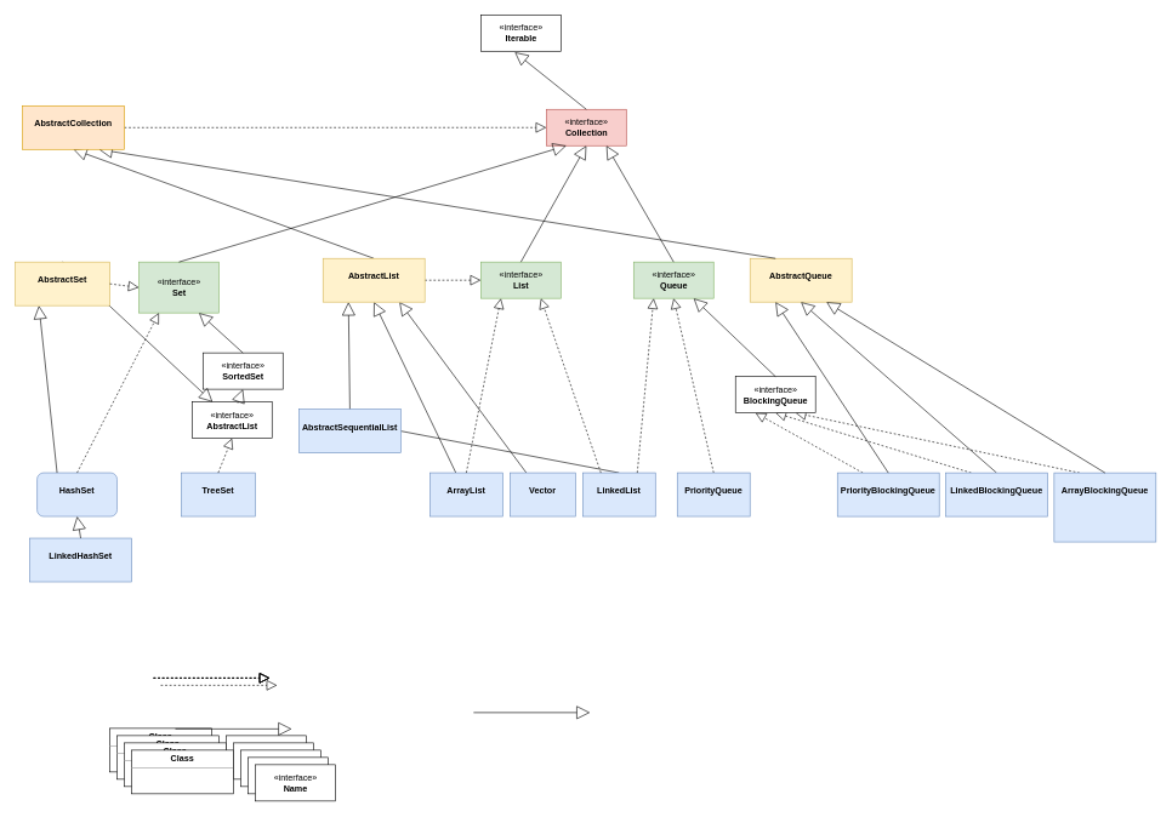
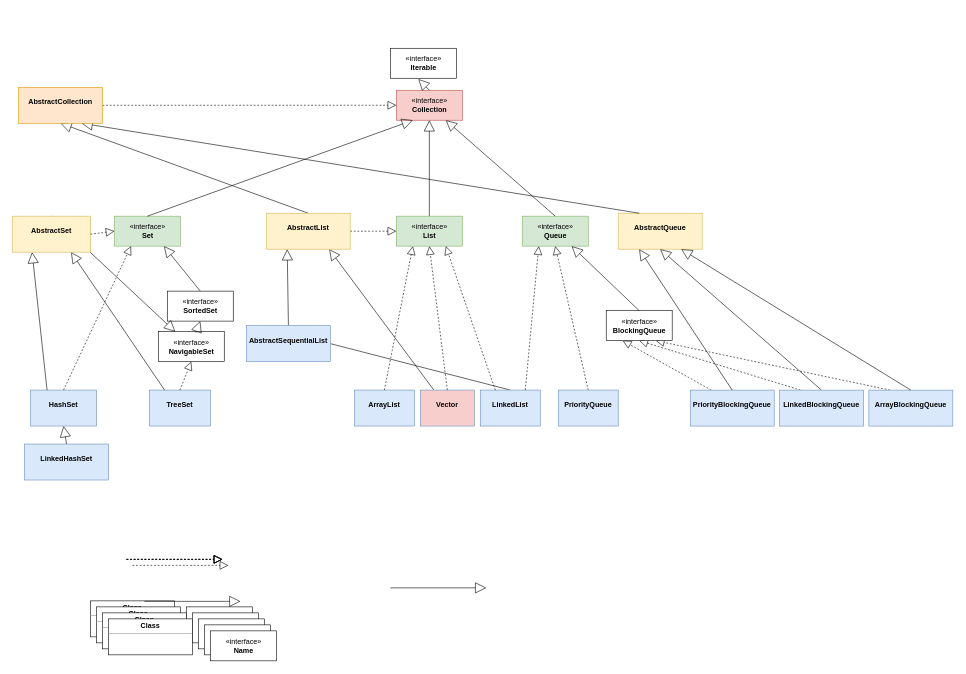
- <mxCell id="4" value="«interface»&lt;br&gt;&lt;b&gt;Iterable&lt;/b&gt;&lt;br&gt;" style="html=1;" vertex="1" parent="1"><mxGeometry x="660" y="20" width="110" height="50" as="geometry" /></mxCell>
+ <mxCell id="4" value="«interface»&lt;br&gt;&lt;b&gt;Iterable&lt;/b&gt;&lt;br&gt;" style="html=1;" vertex="1" parent="1"><mxGeometry x="650" y="80" width="110" height="50" as="geometry" /></mxCell>
- <mxCell id="3" value="«interface»&lt;br&gt;&lt;b&gt;Collection&lt;/b&gt;&lt;br&gt;" style="html=1;fillColor=#f8cecc;strokeColor=#b85450;" vertex="1" parent="1"><mxGeometry x="750" y="150" width="110" height="50" as="geometry" /></mxCell>
+ <mxCell id="3" value="«interface»&lt;br&gt;&lt;b&gt;Collection&lt;/b&gt;&lt;br&gt;" style="html=1;fillColor=#f8cecc;strokeColor=#b85450;" vertex="1" parent="1"><mxGeometry x="660" y="150" width="110" height="50" as="geometry" /></mxCell>
- <mxCell id="10" value="«interface»&lt;br&gt;&lt;b&gt;Set&lt;/b&gt;&lt;br&gt;" style="html=1;fillColor=#d5e8d4;strokeColor=#82b366;" vertex="1" parent="1"><mxGeometry x="190" y="360" width="110" height="70" as="geometry" /></mxCell>
+ <mxCell id="10" value="«interface»&lt;br&gt;&lt;b&gt;Set&lt;/b&gt;&lt;br&gt;" style="html=1;fillColor=#d5e8d4;strokeColor=#82b366;" vertex="1" parent="1"><mxGeometry x="190" y="360" width="110" height="50" as="geometry" /></mxCell>
+ <mxCell id="50" value="" style="endArrow=block;dashed=1;endFill=0;endSize=12;html=1;exitX=0.5;exitY=0;exitDx=0;exitDy=0;entryX=0.5;entryY=1;entryDx=0;entryDy=0;" edge="1" parent="1" source="42" target="9"><mxGeometry width="160" relative="1" as="geometry"><mxPoint x="443" y="569.853" as="sourcePoint" /><mxPoint x="603" y="569.853" as="targetPoint" /></mxGeometry></mxCell>
- <mxCell id="31" value="" style="endArrow=block;endSize=16;endFill=0;html=1;entryX=0.5;entryY=1;entryDx=0;entryDy=0;" edge="1" parent="1" source="43" target="53"><mxGeometry width="160" relative="1" as="geometry"><mxPoint x="410" y="619.853" as="sourcePoint" /><mxPoint x="570" y="619.853" as="targetPoint" /></mxGeometry></mxCell>
+ <mxCell id="35" value="" style="endArrow=block;endSize=16;endFill=0;html=1;entryX=0.75;entryY=1;entryDx=0;entryDy=0;exitX=0.25;exitY=0;exitDx=0;exitDy=0;" edge="1" parent="1" source="13" target="55"><mxGeometry width="160" relative="1" as="geometry"><mxPoint x="320" y="1082.353" as="sourcePoint" /><mxPoint x="110" y="570" as="targetPoint" /></mxGeometry></mxCell>
- <mxCell id="6" value="«interface»&lt;br&gt;&lt;b&gt;AbstractList&lt;/b&gt;&lt;br&gt;" style="html=1;" vertex="1" parent="1"><mxGeometry x="263" y="552.5" width="110" height="50" as="geometry" /></mxCell>
+ <mxCell id="6" value="«interface»&lt;br&gt;&lt;b&gt;NavigableSet&lt;/b&gt;&lt;br&gt;" style="html=1;" vertex="1" parent="1"><mxGeometry x="263" y="552.5" width="110" height="50" as="geometry" /></mxCell>
- <mxCell id="52" value="&lt;p style=&quot;margin: 0px ; margin-top: 4px ; text-align: center&quot;&gt;&lt;br&gt;&lt;b&gt;AbstractSequentialList&lt;/b&gt;&lt;/p&gt;" style="verticalAlign=top;align=left;overflow=fill;fontSize=12;fontFamily=Helvetica;html=1;fillColor=#dae8fc;strokeColor=#6c8ebf;" vertex="1" parent="1"><mxGeometry x="410" y="562.569" width="140" height="60" as="geometry" /></mxCell>
+ <mxCell id="52" value="&lt;p style=&quot;margin: 0px ; margin-top: 4px ; text-align: center&quot;&gt;&lt;br&gt;&lt;b&gt;AbstractSequentialList&lt;/b&gt;&lt;/p&gt;" style="verticalAlign=top;align=left;overflow=fill;fontSize=12;fontFamily=Helvetica;html=1;fillColor=#dae8fc;strokeColor=#6c8ebf;" vertex="1" parent="1"><mxGeometry x="410" y="542.569" width="140" height="60" as="geometry" /></mxCell>
- <mxCell id="15" value="&lt;p style=&quot;margin: 0px ; margin-top: 4px ; text-align: center&quot;&gt;&lt;br&gt;&lt;b&gt;HashSet&lt;/b&gt;&lt;/p&gt;" style="verticalAlign=top;align=left;overflow=fill;fontSize=12;fontFamily=Helvetica;html=1;fillColor=#dae8fc;strokeColor=#6c8ebf;rounded=1;" vertex="1" parent="1"><mxGeometry x="50" y="650" width="110" height="60" as="geometry" /></mxCell>
+ <mxCell id="15" value="&lt;p style=&quot;margin: 0px ; margin-top: 4px ; text-align: center&quot;&gt;&lt;br&gt;&lt;b&gt;HashSet&lt;/b&gt;&lt;/p&gt;" style="verticalAlign=top;align=left;overflow=fill;fontSize=12;fontFamily=Helvetica;html=1;fillColor=#dae8fc;strokeColor=#6c8ebf;" vertex="1" parent="1"><mxGeometry x="50" y="650" width="110" height="60" as="geometry" /></mxCell>
- <mxCell id="42" value="&lt;p style=&quot;margin: 0px ; margin-top: 4px ; text-align: center&quot;&gt;&lt;br&gt;&lt;b&gt;Vector&lt;/b&gt;&lt;/p&gt;" style="verticalAlign=top;align=left;overflow=fill;fontSize=12;fontFamily=Helvetica;html=1;fillColor=#dae8fc;strokeColor=#6c8ebf;" vertex="1" parent="1"><mxGeometry x="700" y="650" width="90" height="60" as="geometry" /></mxCell>
+ <mxCell id="42" value="&lt;p style=&quot;margin: 0px ; margin-top: 4px ; text-align: center&quot;&gt;&lt;br&gt;&lt;b&gt;Vector&lt;/b&gt;&lt;/p&gt;" style="verticalAlign=top;align=left;overflow=fill;fontSize=12;fontFamily=Helvetica;html=1;fillColor=#f8cecc;strokeColor=#6c8ebf;" vertex="1" parent="1"><mxGeometry x="700" y="650" width="90" height="60" as="geometry" /></mxCell>
- <mxCell id="67" value="&lt;p style=&quot;margin: 0px ; margin-top: 4px ; text-align: center&quot;&gt;&lt;br&gt;&lt;b&gt;ArrayBlockingQueue&lt;/b&gt;&lt;/p&gt;" style="verticalAlign=top;align=left;overflow=fill;fontSize=12;fontFamily=Helvetica;html=1;fillColor=#dae8fc;strokeColor=#6c8ebf;" vertex="1" parent="1"><mxGeometry x="1448" y="650.069" width="140" height="95" as="geometry" /></mxCell>
+ <mxCell id="67" value="&lt;p style=&quot;margin: 0px ; margin-top: 4px ; text-align: center&quot;&gt;&lt;br&gt;&lt;b&gt;ArrayBlockingQueue&lt;/b&gt;&lt;/p&gt;" style="verticalAlign=top;align=left;overflow=fill;fontSize=12;fontFamily=Helvetica;html=1;fillColor=#dae8fc;strokeColor=#6c8ebf;" vertex="1" parent="1"><mxGeometry x="1448" y="650.069" width="140" height="60" as="geometry" /></mxCell>
